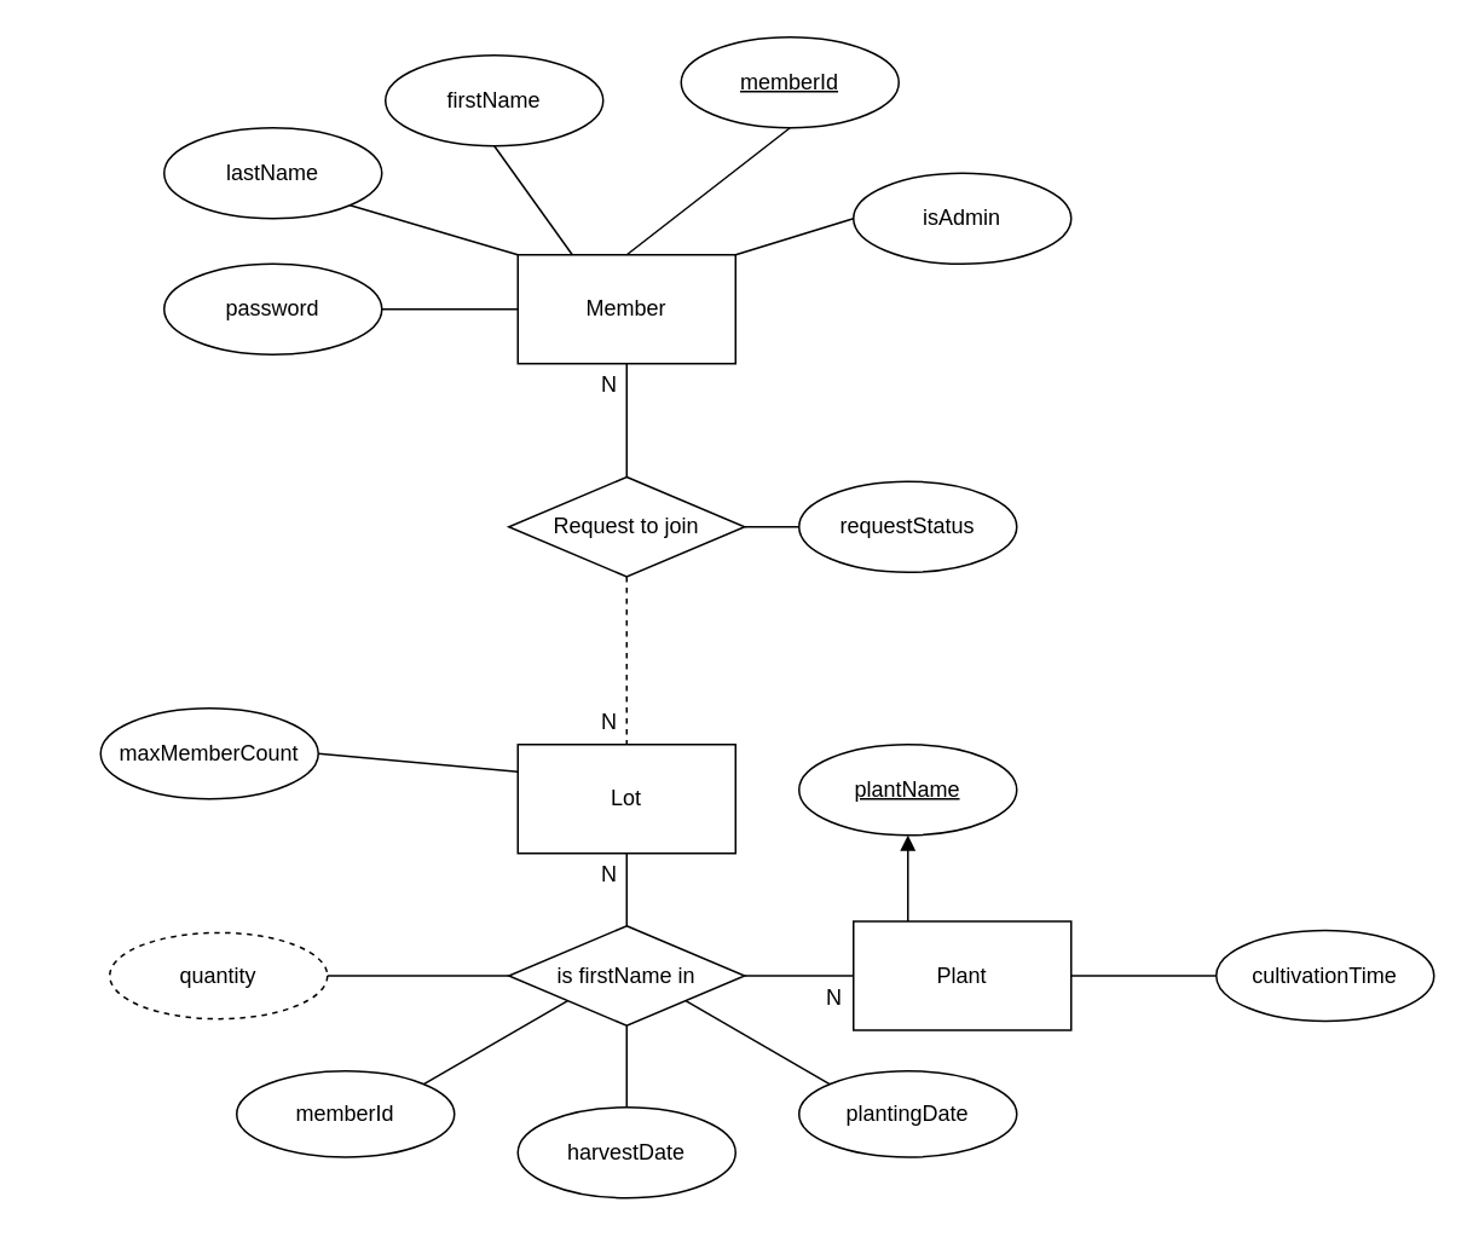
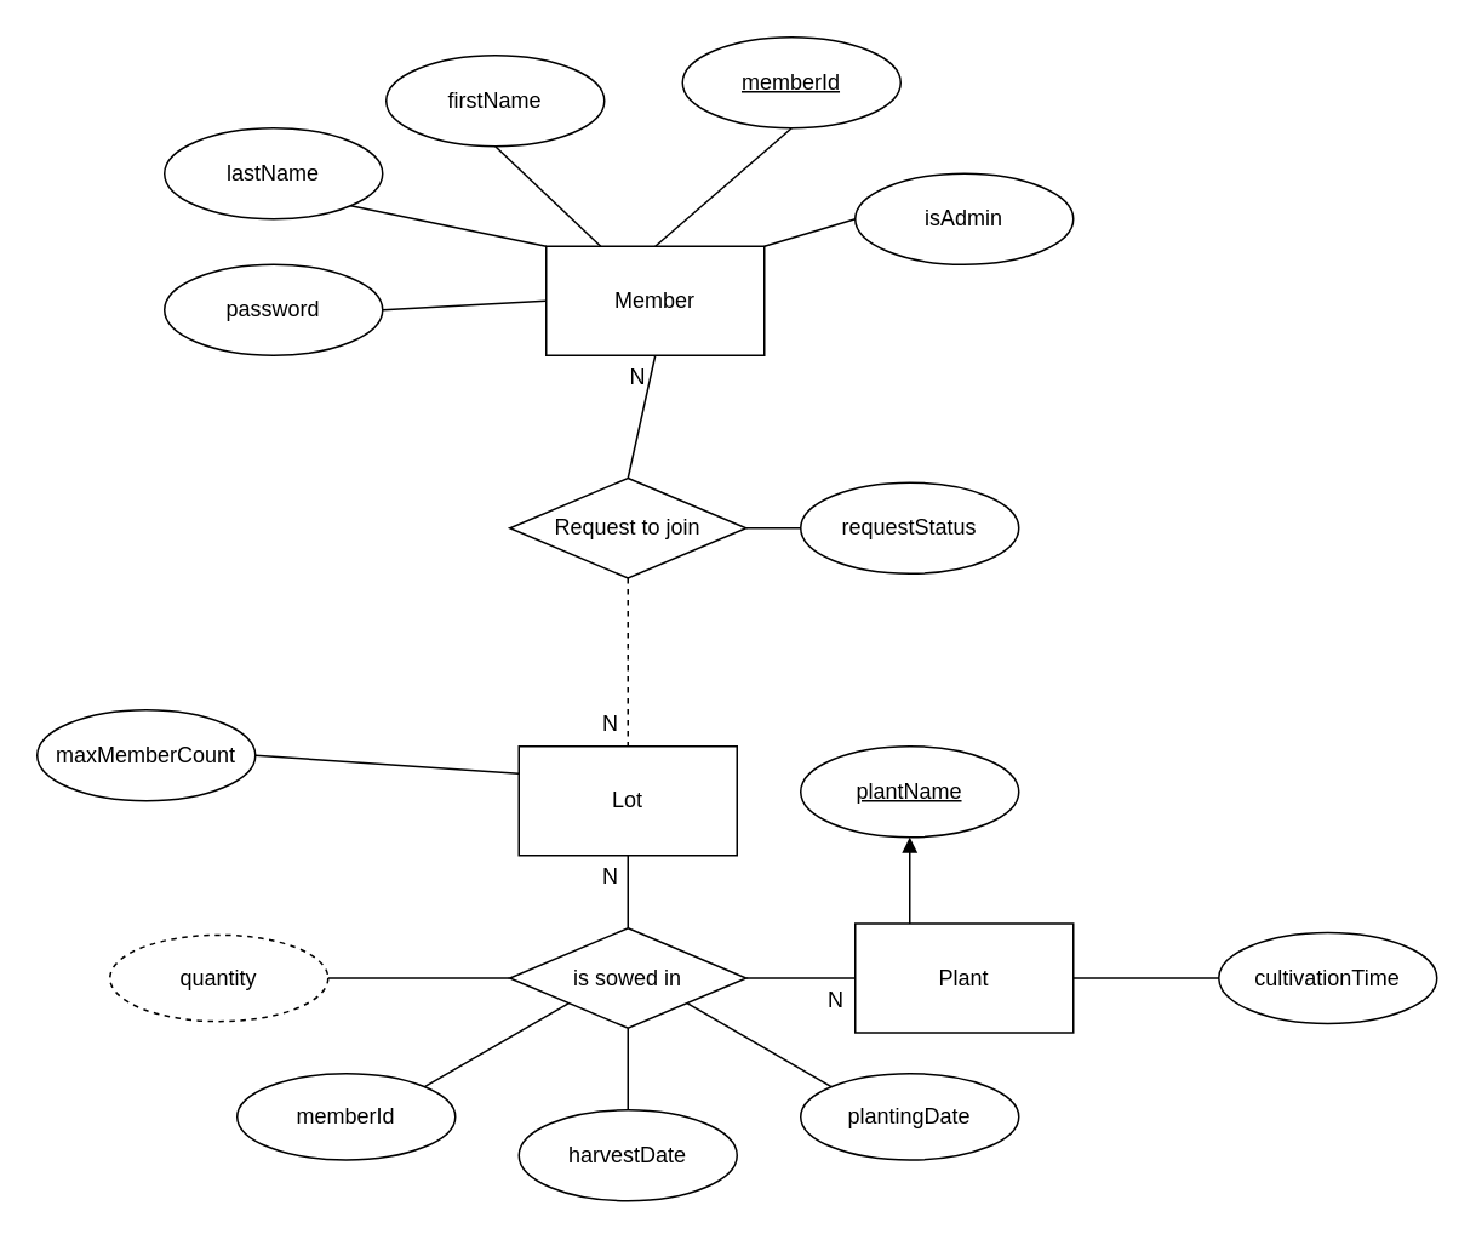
- <mxCell id="2" value="Member" style="rounded=0;whiteSpace=wrap;html=1;" parent="1" vertex="1"><mxGeometry x="285" y="140" width="120" height="60" as="geometry" /></mxCell>
+ <mxCell id="2" value="Member" style="rounded=0;whiteSpace=wrap;html=1;" parent="1" vertex="1"><mxGeometry x="300" y="135" width="120" height="60" as="geometry" /></mxCell>
- <mxCell id="14" value="maxMemberCount" style="ellipse;whiteSpace=wrap;html=1;" parent="1" vertex="1"><mxGeometry x="55" y="390" width="120" height="50" as="geometry" /></mxCell>
+ <mxCell id="14" value="maxMemberCount" style="ellipse;whiteSpace=wrap;html=1;" parent="1" vertex="1"><mxGeometry x="20" y="390" width="120" height="50" as="geometry" /></mxCell>
- <mxCell id="22" value="is firstName in" style="rhombus;whiteSpace=wrap;html=1;" parent="1" vertex="1"><mxGeometry x="280" y="510" width="130" height="55" as="geometry" /></mxCell>
+ <mxCell id="22" value="is sowed in" style="rhombus;whiteSpace=wrap;html=1;" parent="1" vertex="1"><mxGeometry x="280" y="510" width="130" height="55" as="geometry" /></mxCell>
